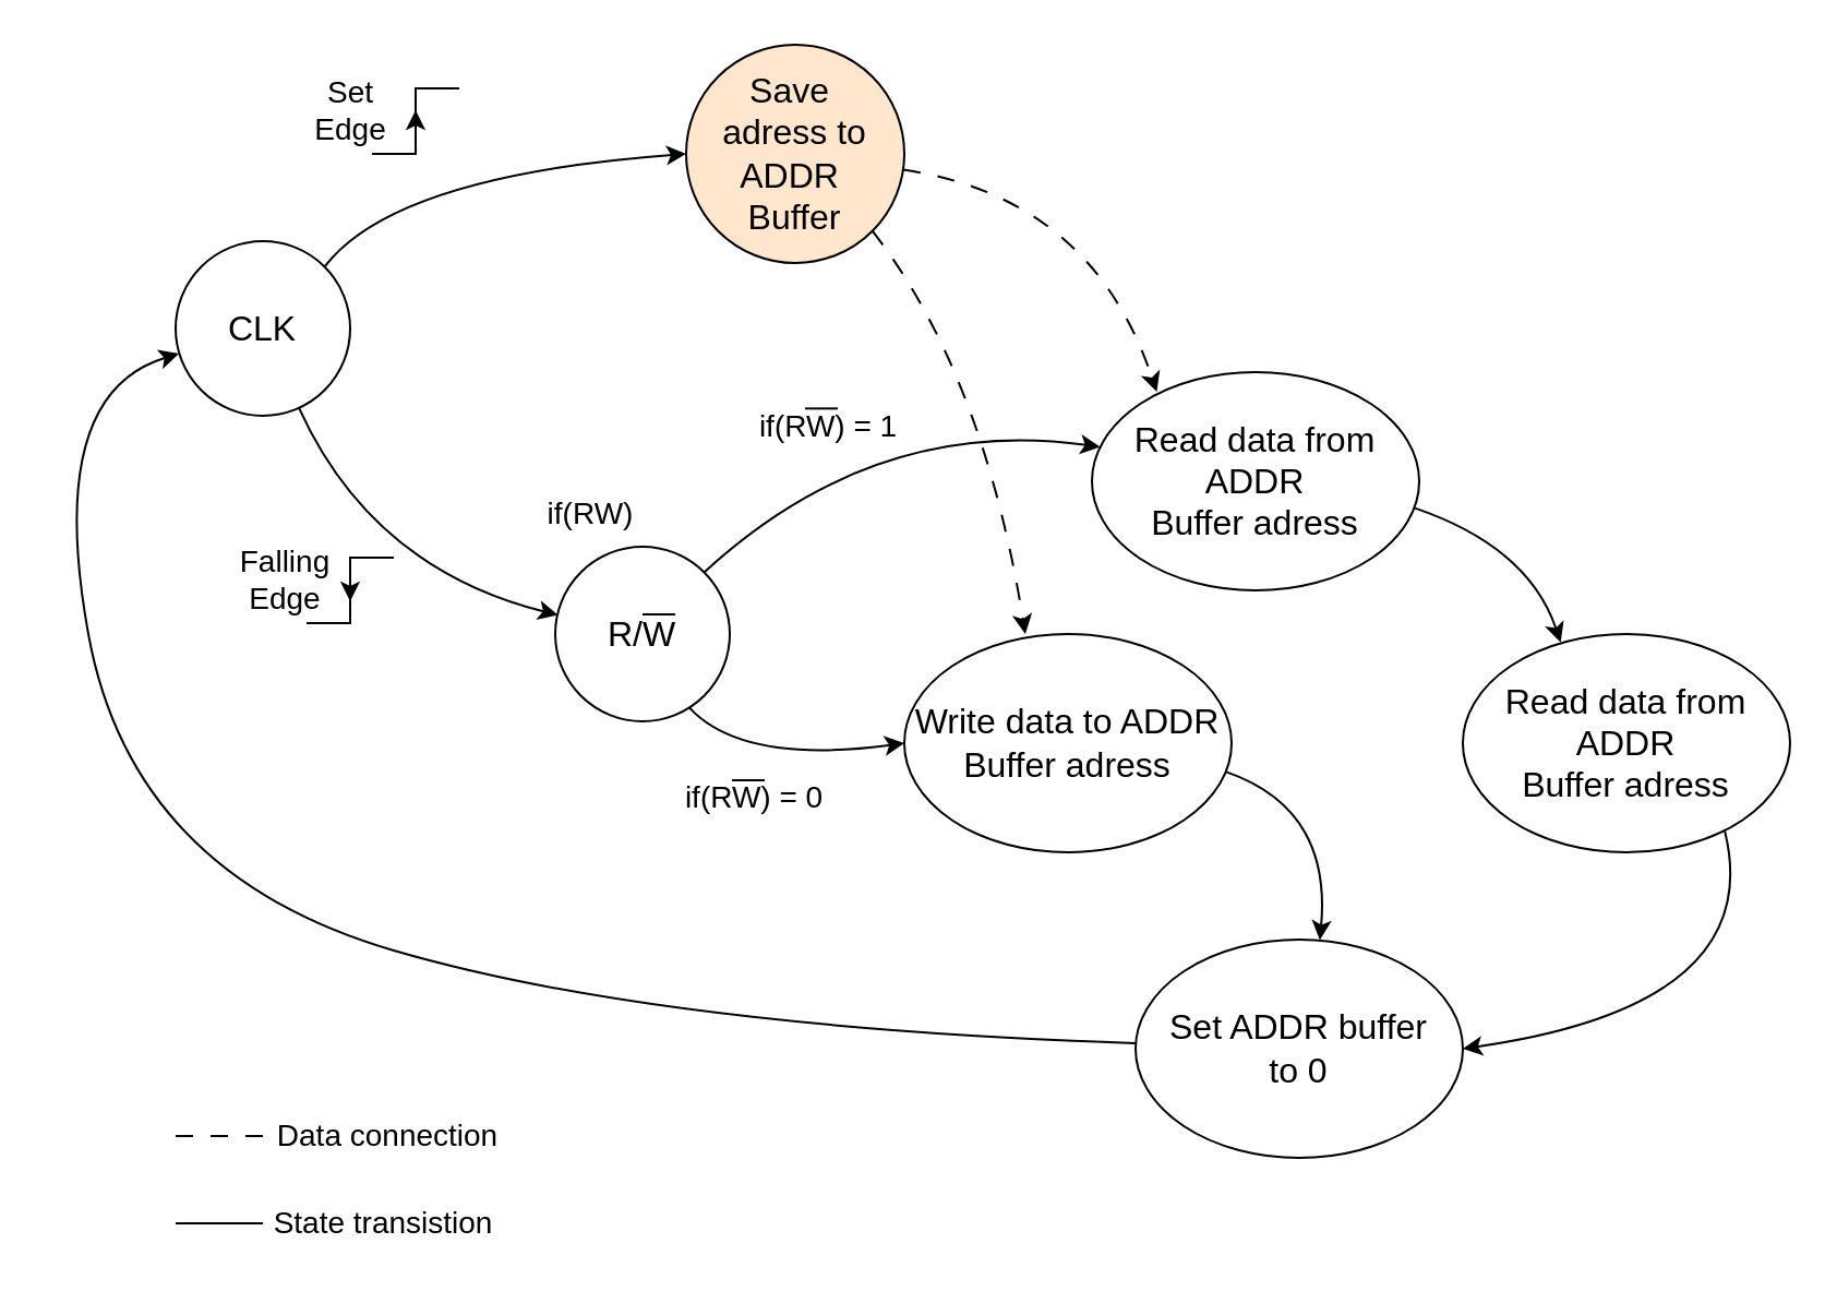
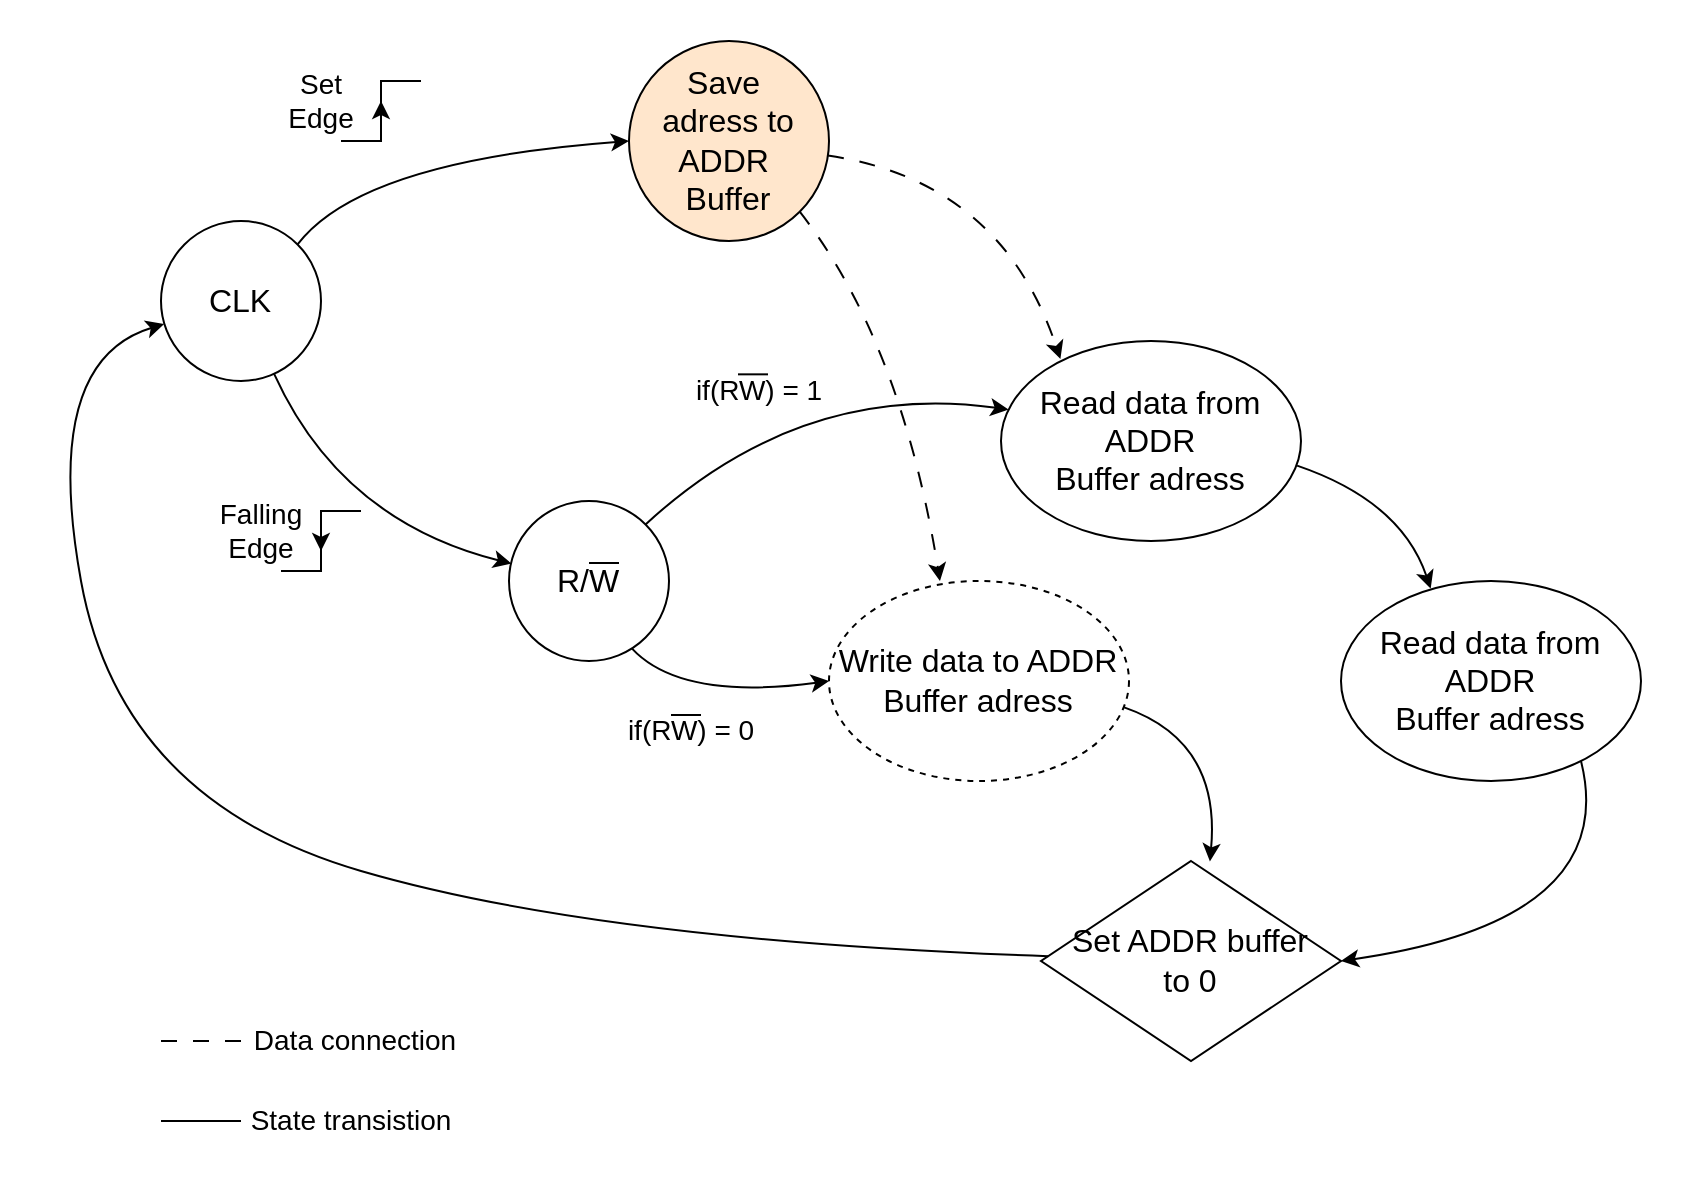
- <mxCell id="15" value="&lt;font style=&quot;font-size: 14px;&quot;&gt;if(RW)&lt;/font&gt;" style="text;html=1;align=center;verticalAlign=middle;resizable=0;points=[];autosize=1;strokeColor=none;fillColor=none;" vertex="1" parent="1"><mxGeometry x="240" y="220" width="60" height="30" as="geometry" /></mxCell>
- <mxCell id="20" value="&lt;span style=&quot;font-size: 16px;&quot;&gt;Write data to ADDR Buffer adress&lt;/span&gt;" style="ellipse;whiteSpace=wrap;html=1;" vertex="1" parent="1"><mxGeometry x="414" y="290" width="150" height="100" as="geometry" /></mxCell>
+ <mxCell id="20" value="&lt;span style=&quot;font-size: 16px;&quot;&gt;Write data to ADDR Buffer adress&lt;/span&gt;" style="ellipse;whiteSpace=wrap;html=1;dashed=1;" vertex="1" parent="1"><mxGeometry x="414" y="290" width="150" height="100" as="geometry" /></mxCell>
- <mxCell id="24" value="&lt;span style=&quot;font-size: 16px;&quot;&gt;Set ADDR buffer&lt;/span&gt;&lt;div&gt;&lt;span style=&quot;font-size: 16px;&quot;&gt;to 0&lt;/span&gt;&lt;/div&gt;" style="ellipse;whiteSpace=wrap;html=1;" vertex="1" parent="1"><mxGeometry x="520" y="430" width="150" height="100" as="geometry" /></mxCell>
+ <mxCell id="24" value="&lt;span style=&quot;font-size: 16px;&quot;&gt;Set ADDR buffer&lt;/span&gt;&lt;div&gt;&lt;span style=&quot;font-size: 16px;&quot;&gt;to 0&lt;/span&gt;&lt;/div&gt;" style="rhombus;whiteSpace=wrap;html=1;" vertex="1" parent="1"><mxGeometry x="520" y="430" width="150" height="100" as="geometry" /></mxCell>
